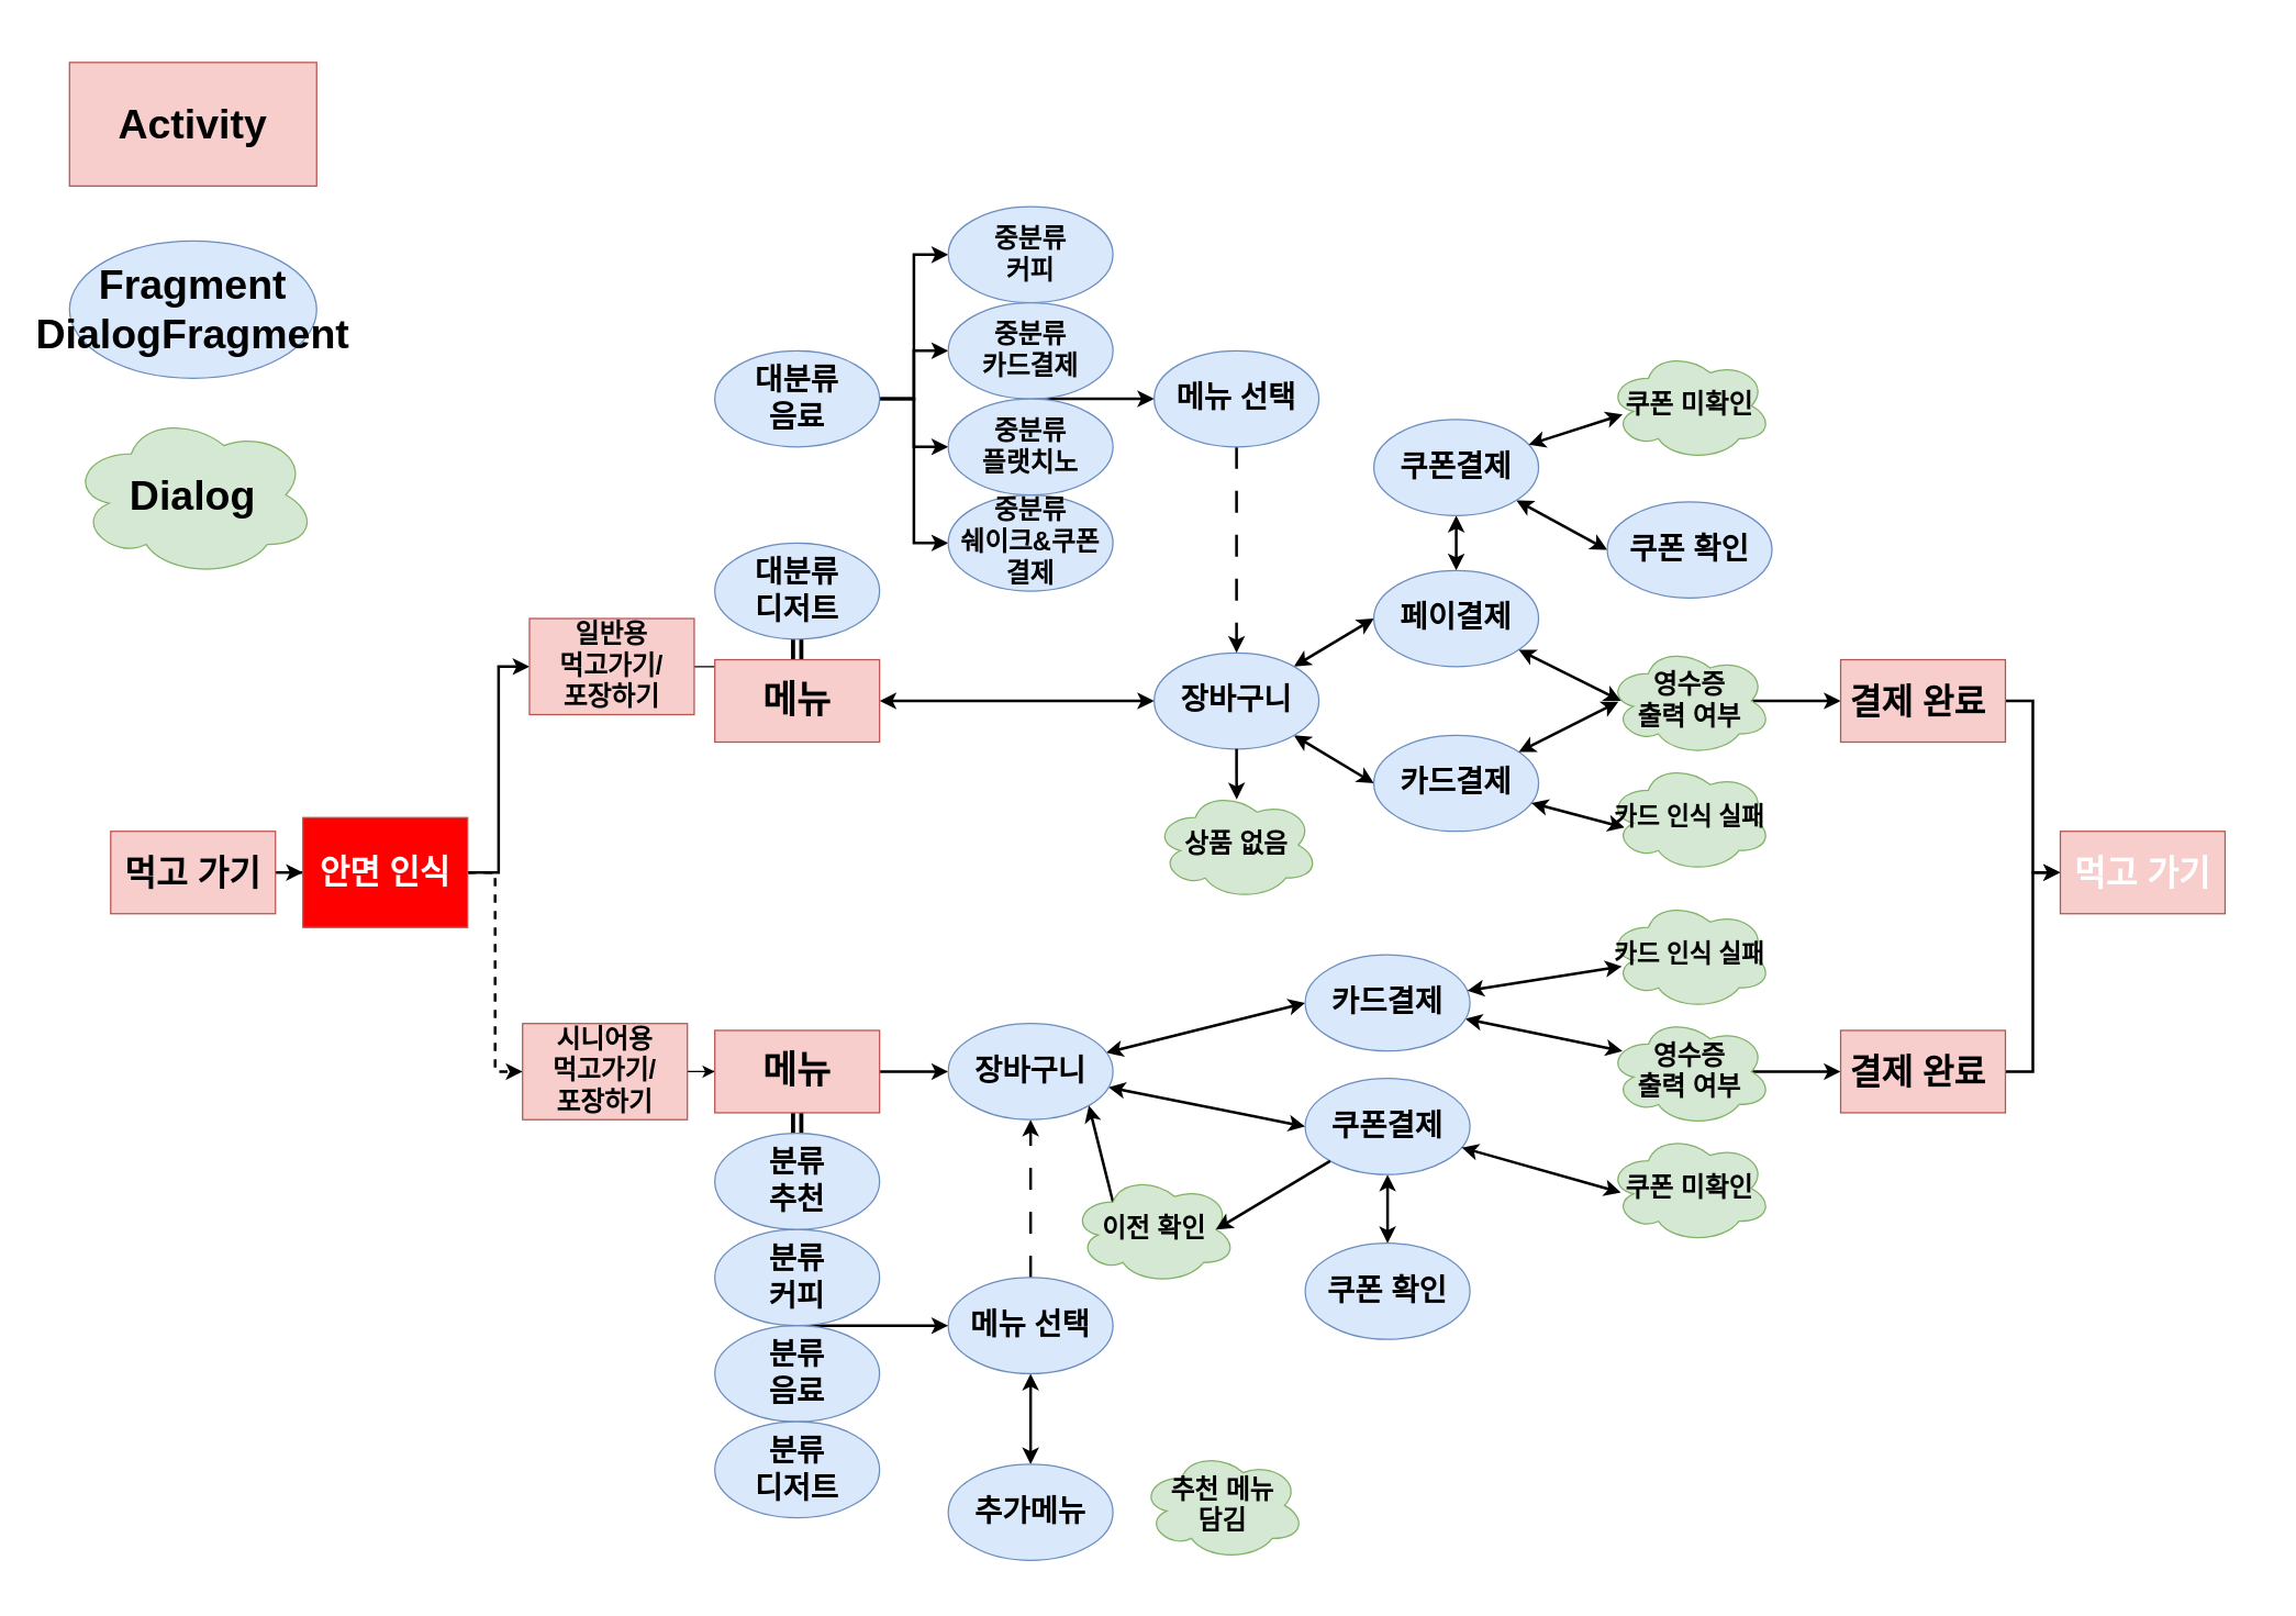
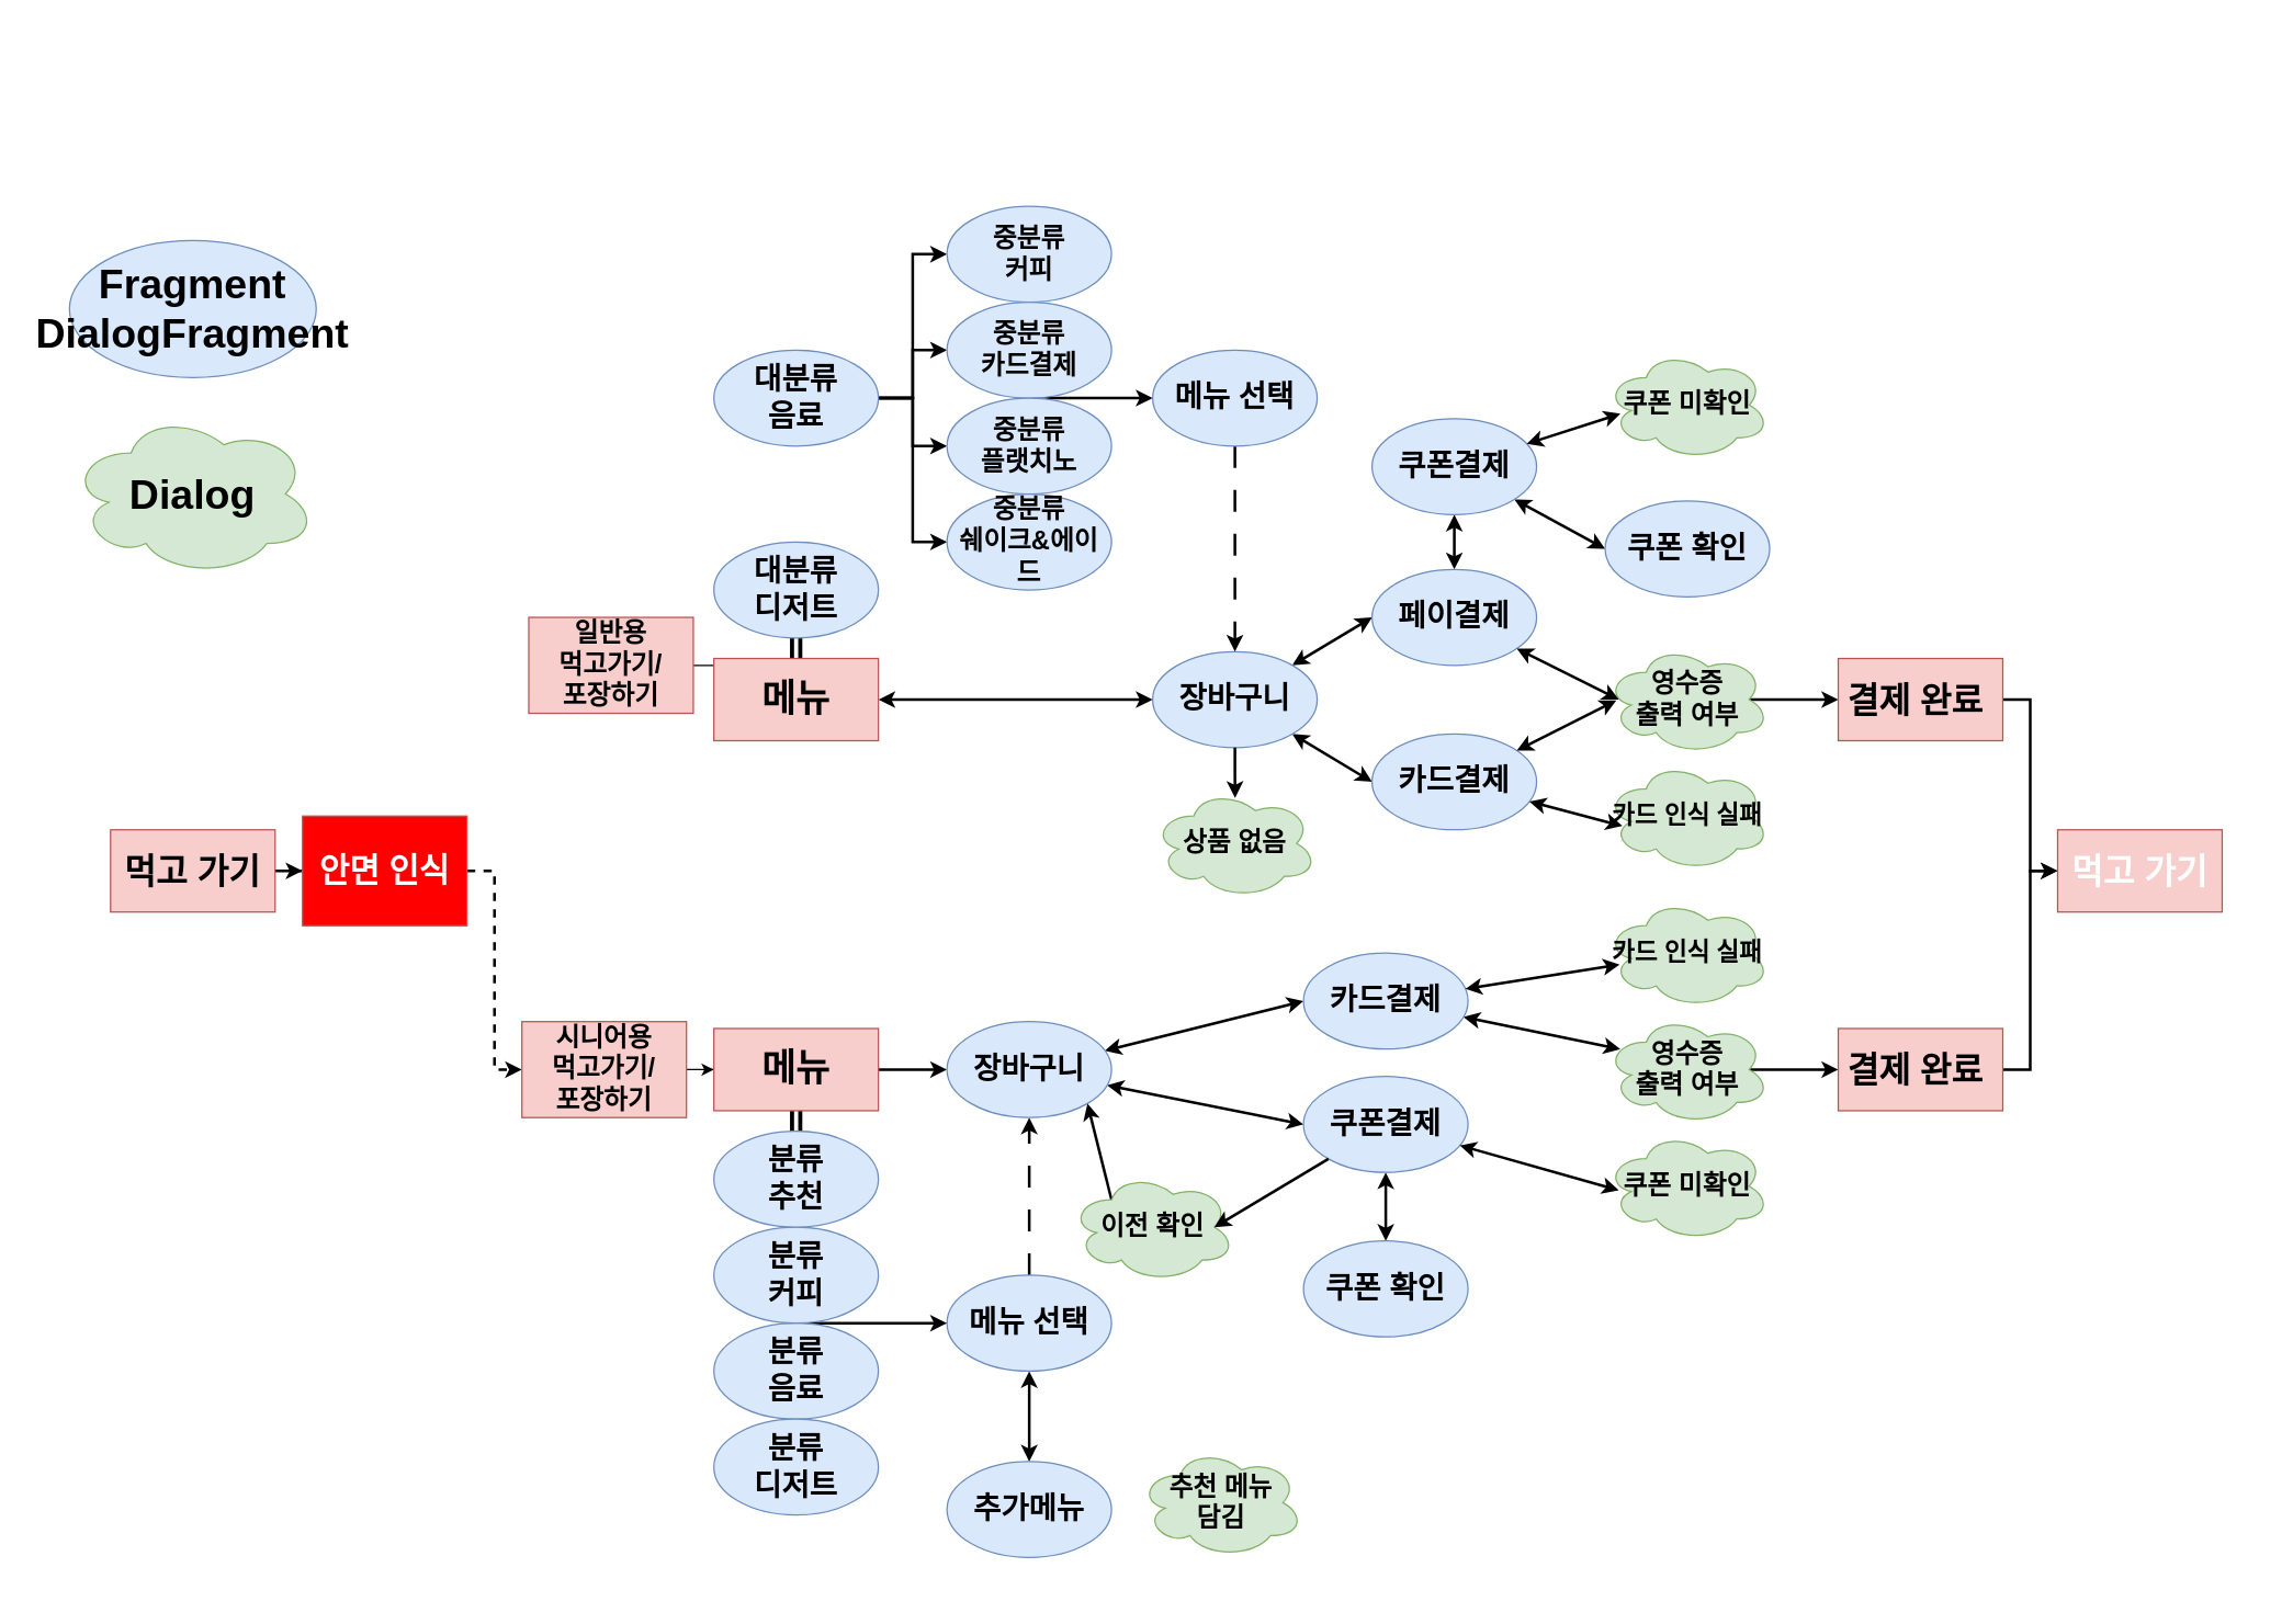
- <mxCell id="2" value="Activity" style="rounded=0;whiteSpace=wrap;html=1;fontStyle=1;fontSize=30;fillColor=#f8cecc;strokeColor=#b85450;" parent="1" vertex="1"><mxGeometry x="50" y="45" width="180" height="90" as="geometry" /></mxCell>
- <mxCell id="27" value="중분류&lt;br style=&quot;font-size: 19px;&quot;&gt;쉐이크&amp;amp;쿠폰결제" style="ellipse;whiteSpace=wrap;html=1;fontStyle=1;fontSize=19;fillColor=#dae8fc;strokeColor=#6c8ebf;" parent="1" vertex="1"><mxGeometry x="690" y="360" width="120" height="70" as="geometry" /></mxCell>
+ <mxCell id="27" value="중분류&lt;br style=&quot;font-size: 19px;&quot;&gt;쉐이크&amp;amp;에이드" style="ellipse;whiteSpace=wrap;html=1;fontStyle=1;fontSize=19;fillColor=#dae8fc;strokeColor=#6c8ebf;" parent="1" vertex="1"><mxGeometry x="690" y="360" width="120" height="70" as="geometry" /></mxCell>
- <mxCell id="6" style="edgeStyle=orthogonalEdgeStyle;rounded=0;orthogonalLoop=1;jettySize=auto;html=1;entryX=0;entryY=0.5;entryDx=0;entryDy=0;strokeWidth=2;" parent="1" source="8" target="10" edge="1"><mxGeometry relative="1" as="geometry" /></mxCell>
